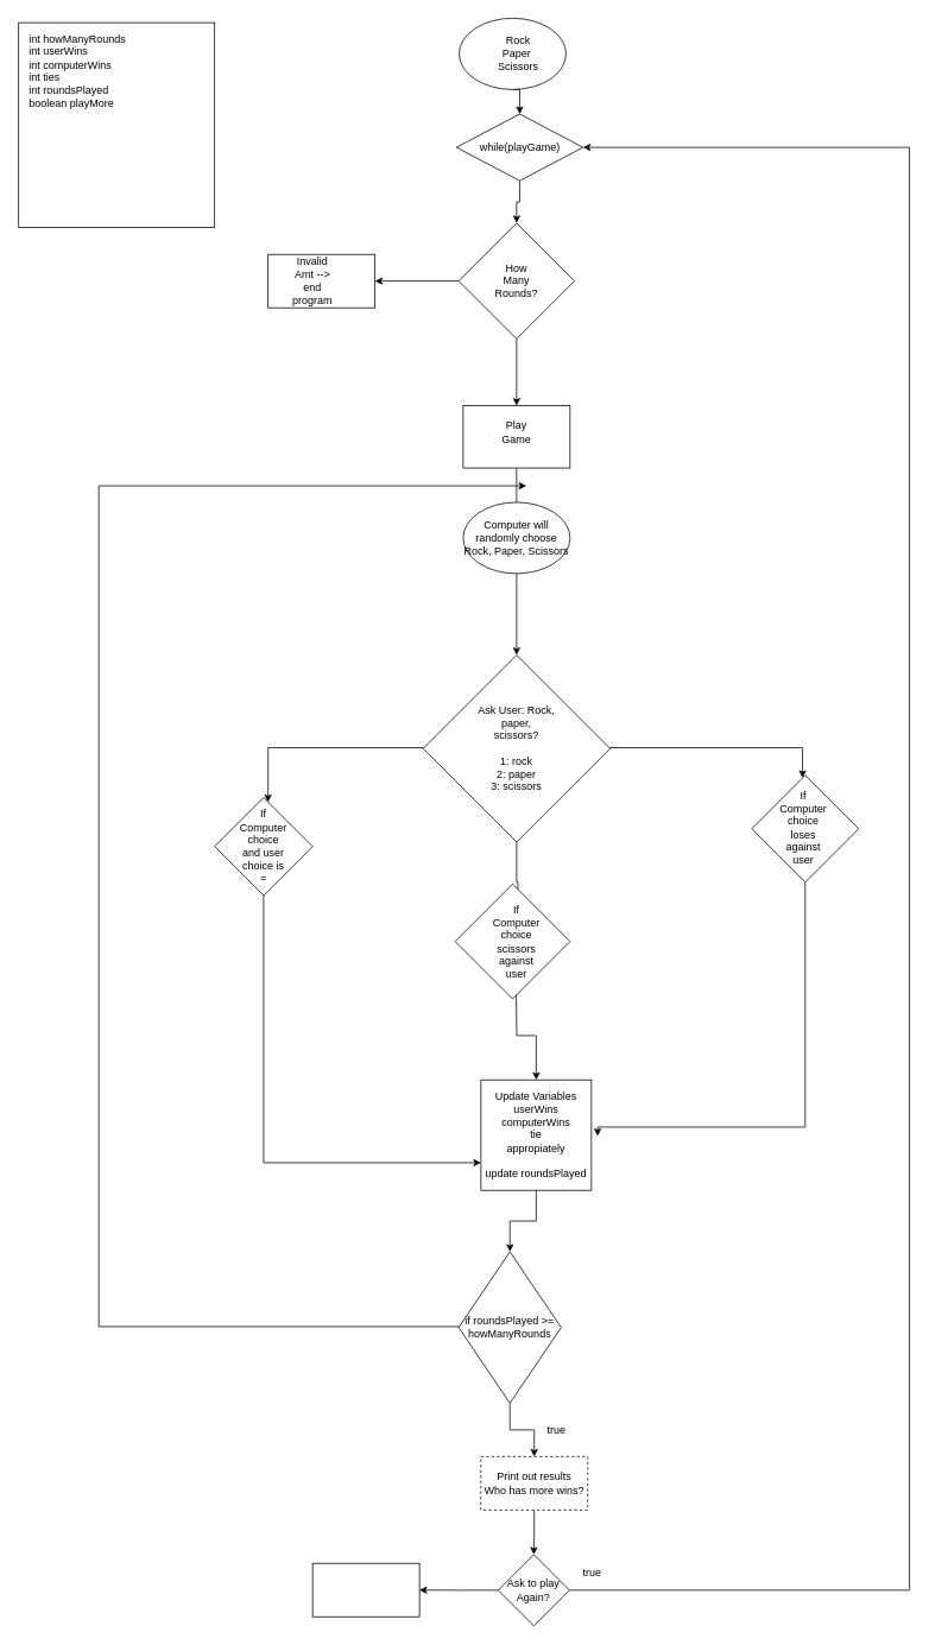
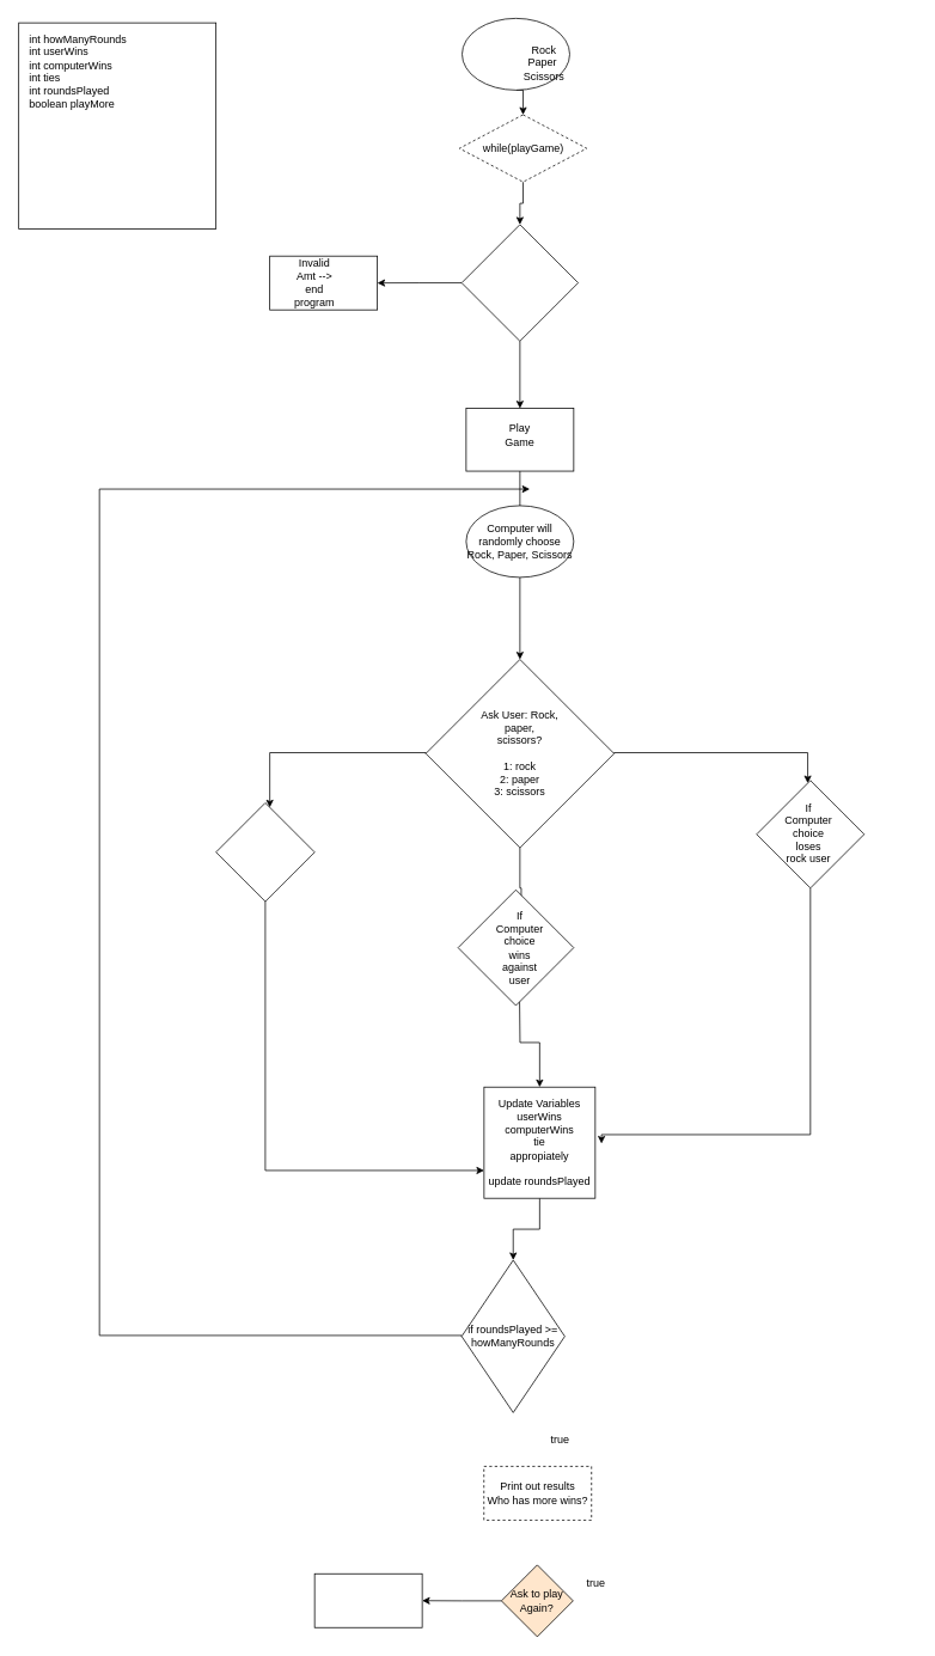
- <mxCell id="5" value="Rock Paper&amp;nbsp;&lt;br&gt;Scissors&lt;br&gt;" style="text;html=1;strokeColor=none;fillColor=none;align=center;verticalAlign=middle;whiteSpace=wrap;rounded=0;" vertex="1" parent="1"><mxGeometry x="561" y="50" width="40" height="20" as="geometry" /></mxCell>
+ <mxCell id="5" value="Rock Paper&amp;nbsp;&lt;br&gt;Scissors&lt;br&gt;" style="text;html=1;strokeColor=none;fillColor=none;align=center;verticalAlign=middle;whiteSpace=wrap;rounded=0;" vertex="1" parent="1"><mxGeometry x="586" y="60" width="40" height="20" as="geometry" /></mxCell>
- <mxCell id="42" value="while(playGame)" style="rhombus;whiteSpace=wrap;html=1;align=center;" vertex="1" parent="1"><mxGeometry x="511.5" y="127.5" width="142" height="75" as="geometry" /></mxCell>
+ <mxCell id="42" value="while(playGame)" style="rhombus;whiteSpace=wrap;html=1;align=center;dashed=1;" vertex="1" parent="1"><mxGeometry x="511.5" y="127.5" width="142" height="75" as="geometry" /></mxCell>
- <mxCell id="9" value="How Many Rounds?&lt;br&gt;" style="text;html=1;strokeColor=none;fillColor=none;align=center;verticalAlign=middle;whiteSpace=wrap;rounded=0;" vertex="1" parent="1"><mxGeometry x="559" y="305" width="40" height="20" as="geometry" /></mxCell>
- <mxCell id="32" value="If Computer choice loses against user" style="text;html=1;strokeColor=none;fillColor=none;align=center;verticalAlign=middle;whiteSpace=wrap;rounded=0;" vertex="1" parent="1"><mxGeometry x="880.5" y="909" width="40" height="40" as="geometry" /></mxCell>
+ <mxCell id="32" value="If Computer choice loses rock user" style="text;html=1;strokeColor=none;fillColor=none;align=center;verticalAlign=middle;whiteSpace=wrap;rounded=0;" vertex="1" parent="1"><mxGeometry x="880.5" y="909" width="40" height="40" as="geometry" /></mxCell>
- <mxCell id="24" value="If Computer choice and user choice is =" style="text;html=1;strokeColor=none;fillColor=none;align=center;verticalAlign=middle;whiteSpace=wrap;rounded=0;" vertex="1" parent="1"><mxGeometry x="275" y="930" width="40" height="40" as="geometry" /></mxCell>
- <mxCell id="39" style="edgeStyle=orthogonalEdgeStyle;rounded=0;orthogonalLoop=1;jettySize=auto;html=1;exitX=1;exitY=0.5;exitDx=0;exitDy=0;entryX=1;entryY=0.5;entryDx=0;entryDy=0;" edge="1" parent="1" source="41" target="42"><mxGeometry relative="1" as="geometry"><mxPoint x="1010" y="145" as="targetPoint" /><Array as="points"><mxPoint x="1020" y="1785" /><mxPoint x="1020" y="165" /></Array></mxGeometry></mxCell>
- <mxCell id="29" value="If Computer choice scissors against user" style="text;html=1;strokeColor=none;fillColor=none;align=center;verticalAlign=middle;whiteSpace=wrap;rounded=0;" vertex="1" parent="1"><mxGeometry x="559" y="1036.5" width="40" height="40" as="geometry" /></mxCell>
+ <mxCell id="29" value="If Computer choice wins against user" style="text;html=1;strokeColor=none;fillColor=none;align=center;verticalAlign=middle;whiteSpace=wrap;rounded=0;" vertex="1" parent="1"><mxGeometry x="559" y="1036.5" width="40" height="40" as="geometry" /></mxCell>
- <mxCell id="34" style="edgeStyle=orthogonalEdgeStyle;rounded=0;orthogonalLoop=1;jettySize=auto;html=1;exitX=0.5;exitY=1;exitDx=0;exitDy=0;" edge="1" parent="1" source="35" target="37"><mxGeometry relative="1" as="geometry"><mxPoint x="598.333" y="1665" as="targetPoint" /></mxGeometry></mxCell>
- <mxCell id="36" style="edgeStyle=orthogonalEdgeStyle;rounded=0;orthogonalLoop=1;jettySize=auto;html=1;exitX=0.5;exitY=1;exitDx=0;exitDy=0;" edge="1" parent="1" source="37" target="41"><mxGeometry relative="1" as="geometry"><mxPoint x="598.333" y="1785" as="targetPoint" /></mxGeometry></mxCell>
- <mxCell id="41" value="Ask to play Again?" style="rhombus;whiteSpace=wrap;html=1;" vertex="1" parent="1"><mxGeometry x="558.333" y="1745" width="80" height="80" as="geometry" /></mxCell>
+ <mxCell id="41" value="Ask to play Again?" style="rhombus;whiteSpace=wrap;html=1;fillColor=#ffe6cc;" vertex="1" parent="1"><mxGeometry x="558.333" y="1745" width="80" height="80" as="geometry" /></mxCell>
